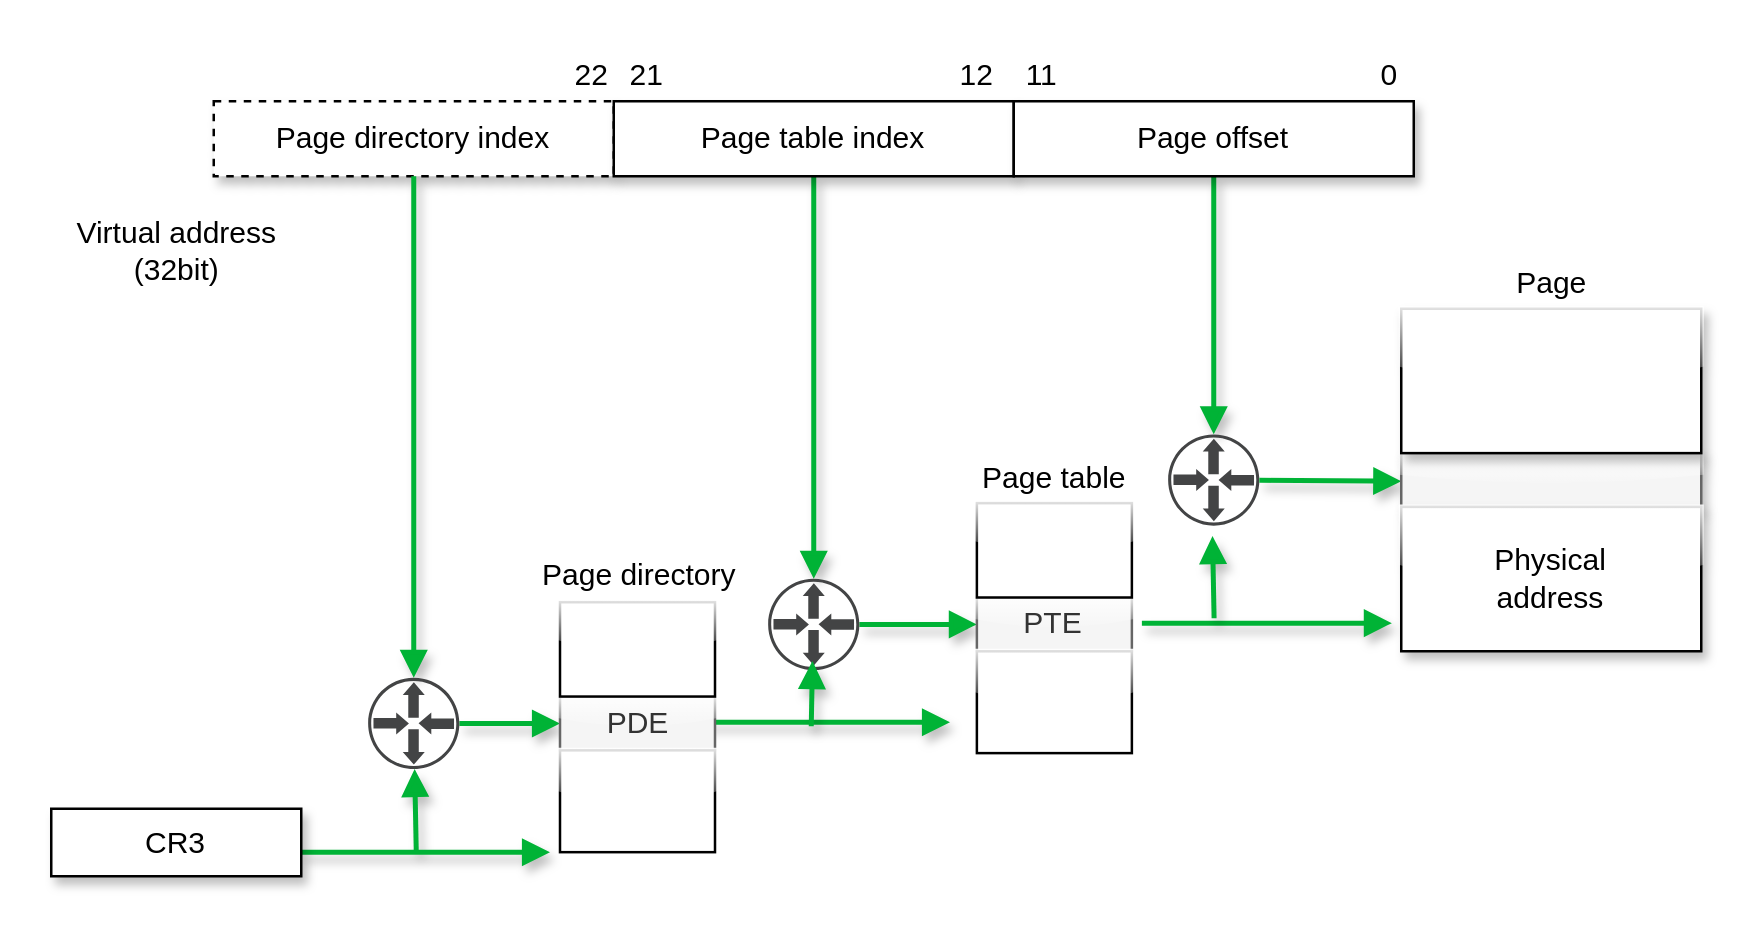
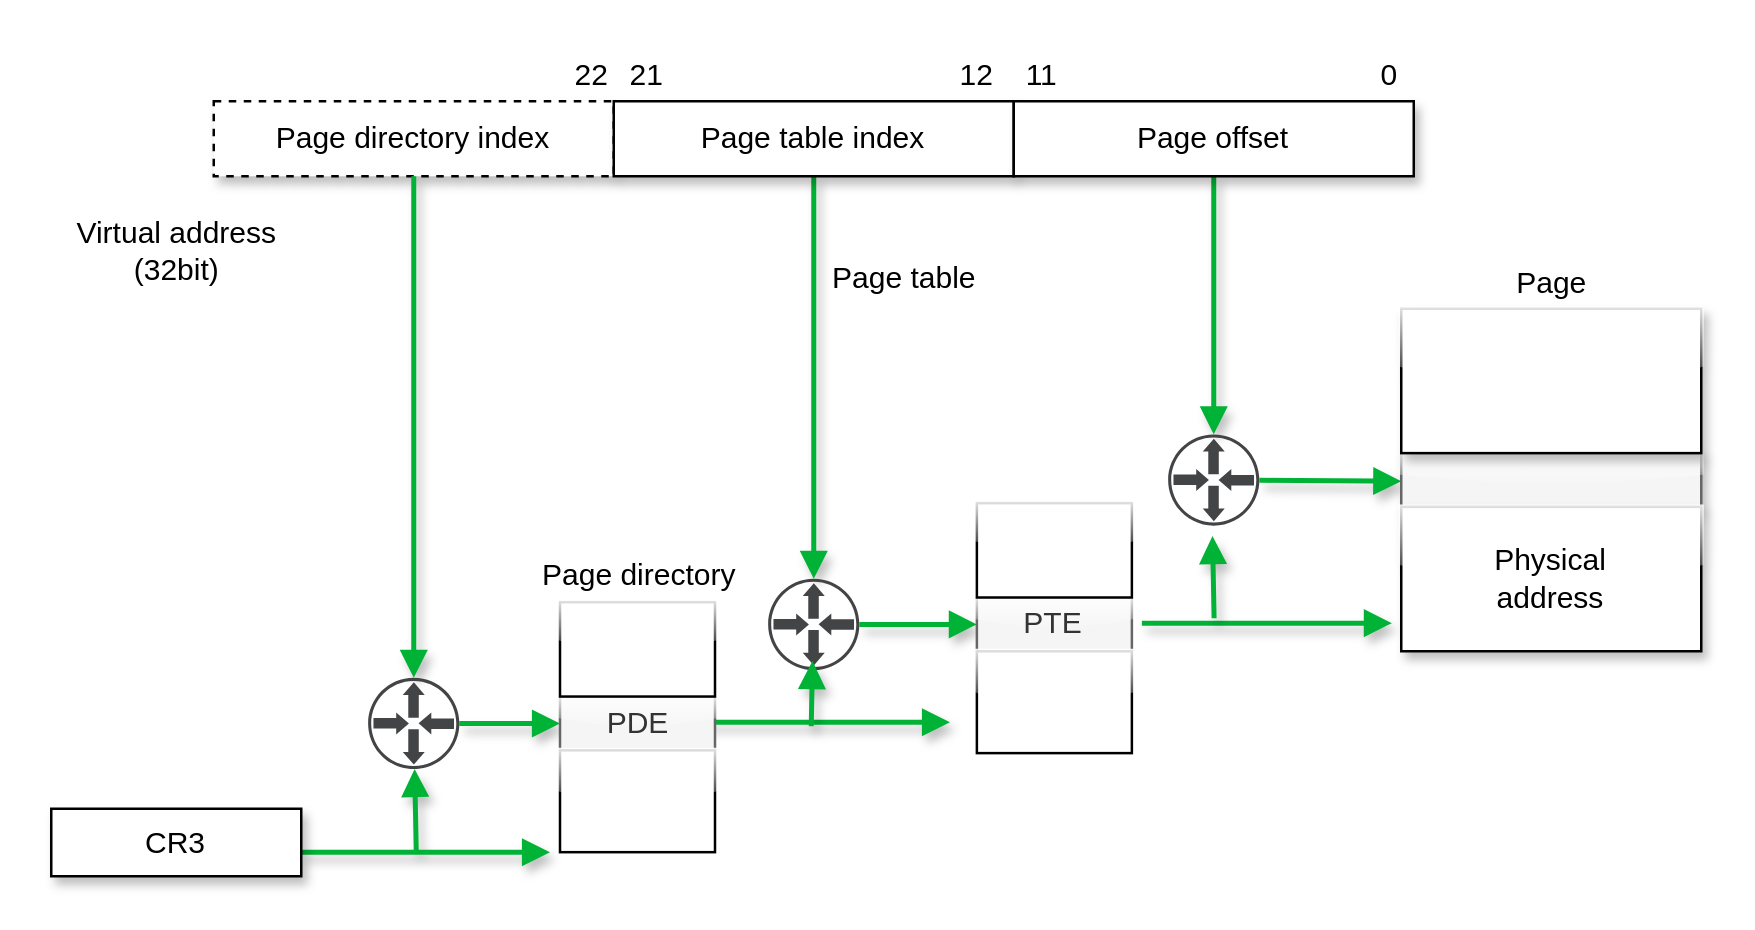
- <mxCell id="24" value="Page table" style="text;html=1;align=center;verticalAlign=middle;resizable=0;points=[];autosize=1;shadow=1;" parent="1" vertex="1"><mxGeometry x="386.25" y="180.75" width="70" height="20" as="geometry" /></mxCell>
+ <mxCell id="24" value="Page table" style="text;html=1;align=center;verticalAlign=middle;resizable=0;points=[];autosize=1;shadow=1;" parent="1" vertex="1"><mxGeometry x="326.25" y="100.75" width="70" height="20" as="geometry" /></mxCell>
